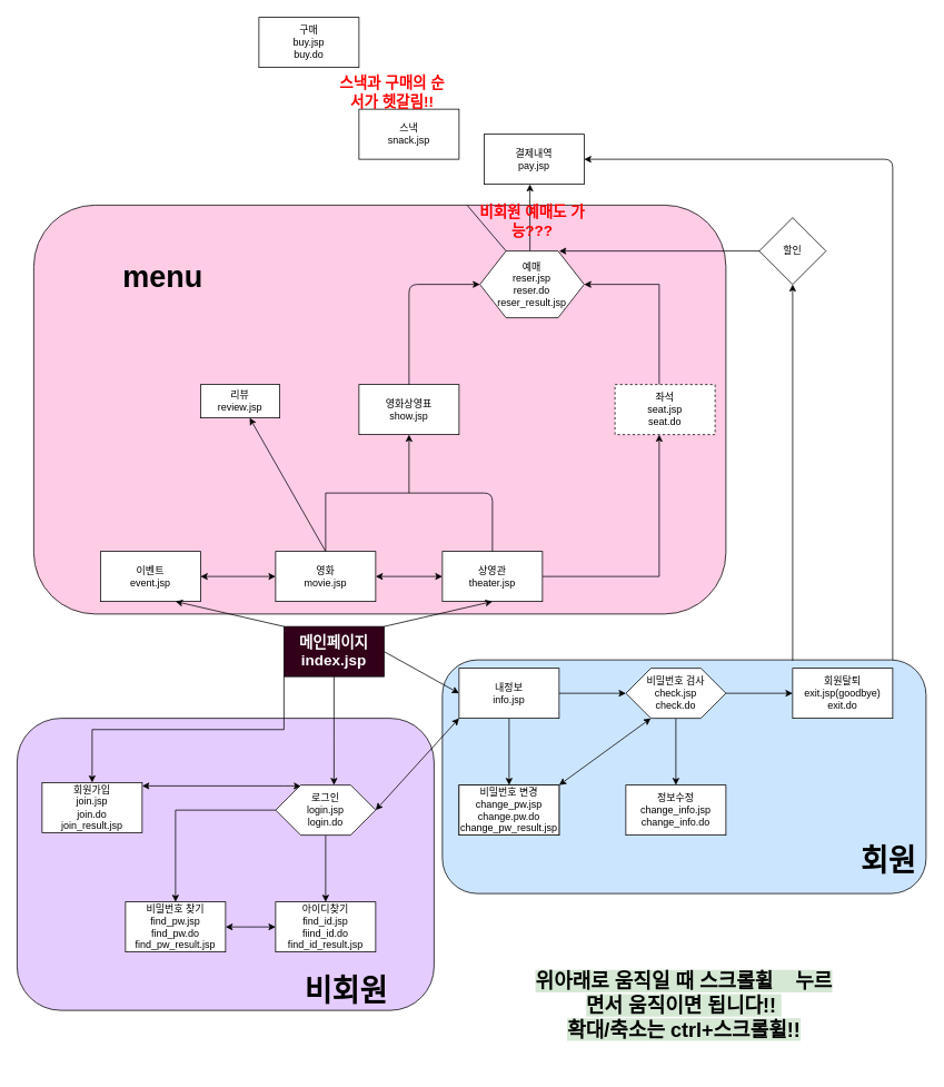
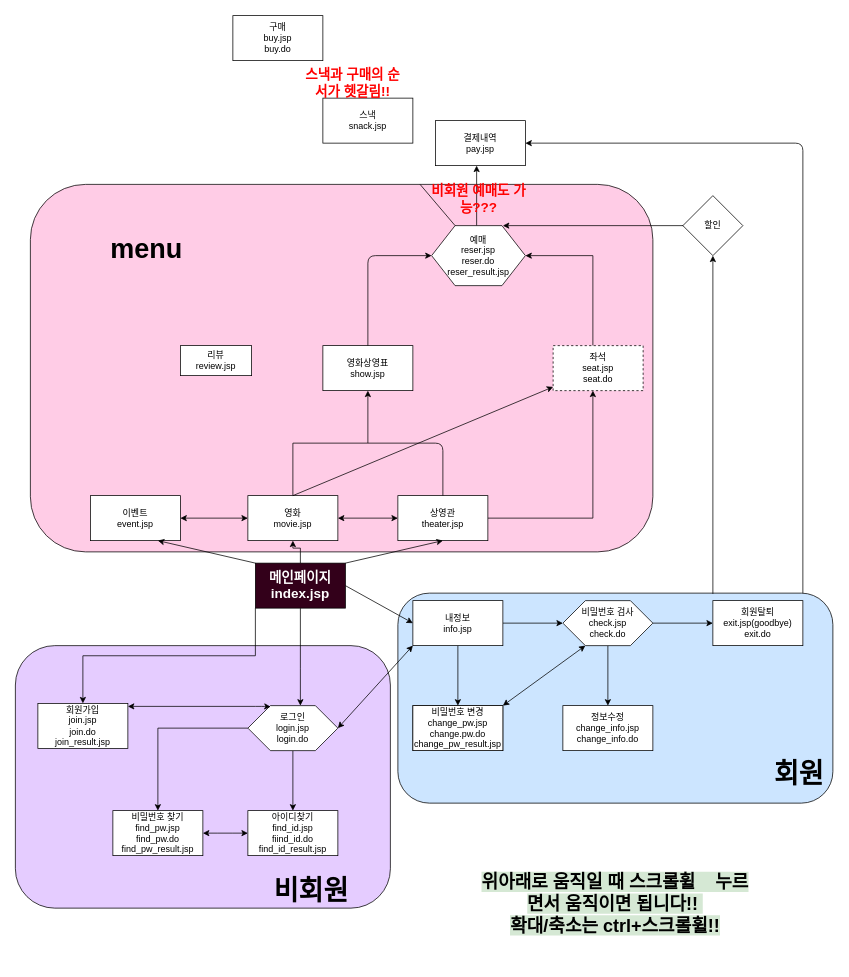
- <mxCell id="49" value="" style="endArrow=classic;html=1;fillColor=#E6FFCC;exitX=0.5;exitY=0;exitDx=0;exitDy=0;" parent="1" source="11" target="50" edge="1"><mxGeometry width="50" height="50" relative="1" as="geometry"><mxPoint x="390" y="655" as="sourcePoint" /><mxPoint x="310" y="510" as="targetPoint" /></mxGeometry></mxCell>
+ <mxCell id="49" value="" style="endArrow=classic;html=1;fillColor=#E6FFCC;exitX=0.5;exitY=0;exitDx=0;exitDy=0;" parent="1" source="11" target="16" edge="1"><mxGeometry width="50" height="50" relative="1" as="geometry"><mxPoint x="390" y="655" as="sourcePoint" /><mxPoint x="310" y="510" as="targetPoint" /></mxGeometry></mxCell>
+ <mxCell id="8" value="" style="edgeStyle=orthogonalEdgeStyle;rounded=0;orthogonalLoop=1;jettySize=auto;html=1;" parent="1" source="9" target="11" edge="1"><mxGeometry relative="1" as="geometry" /></mxCell>
